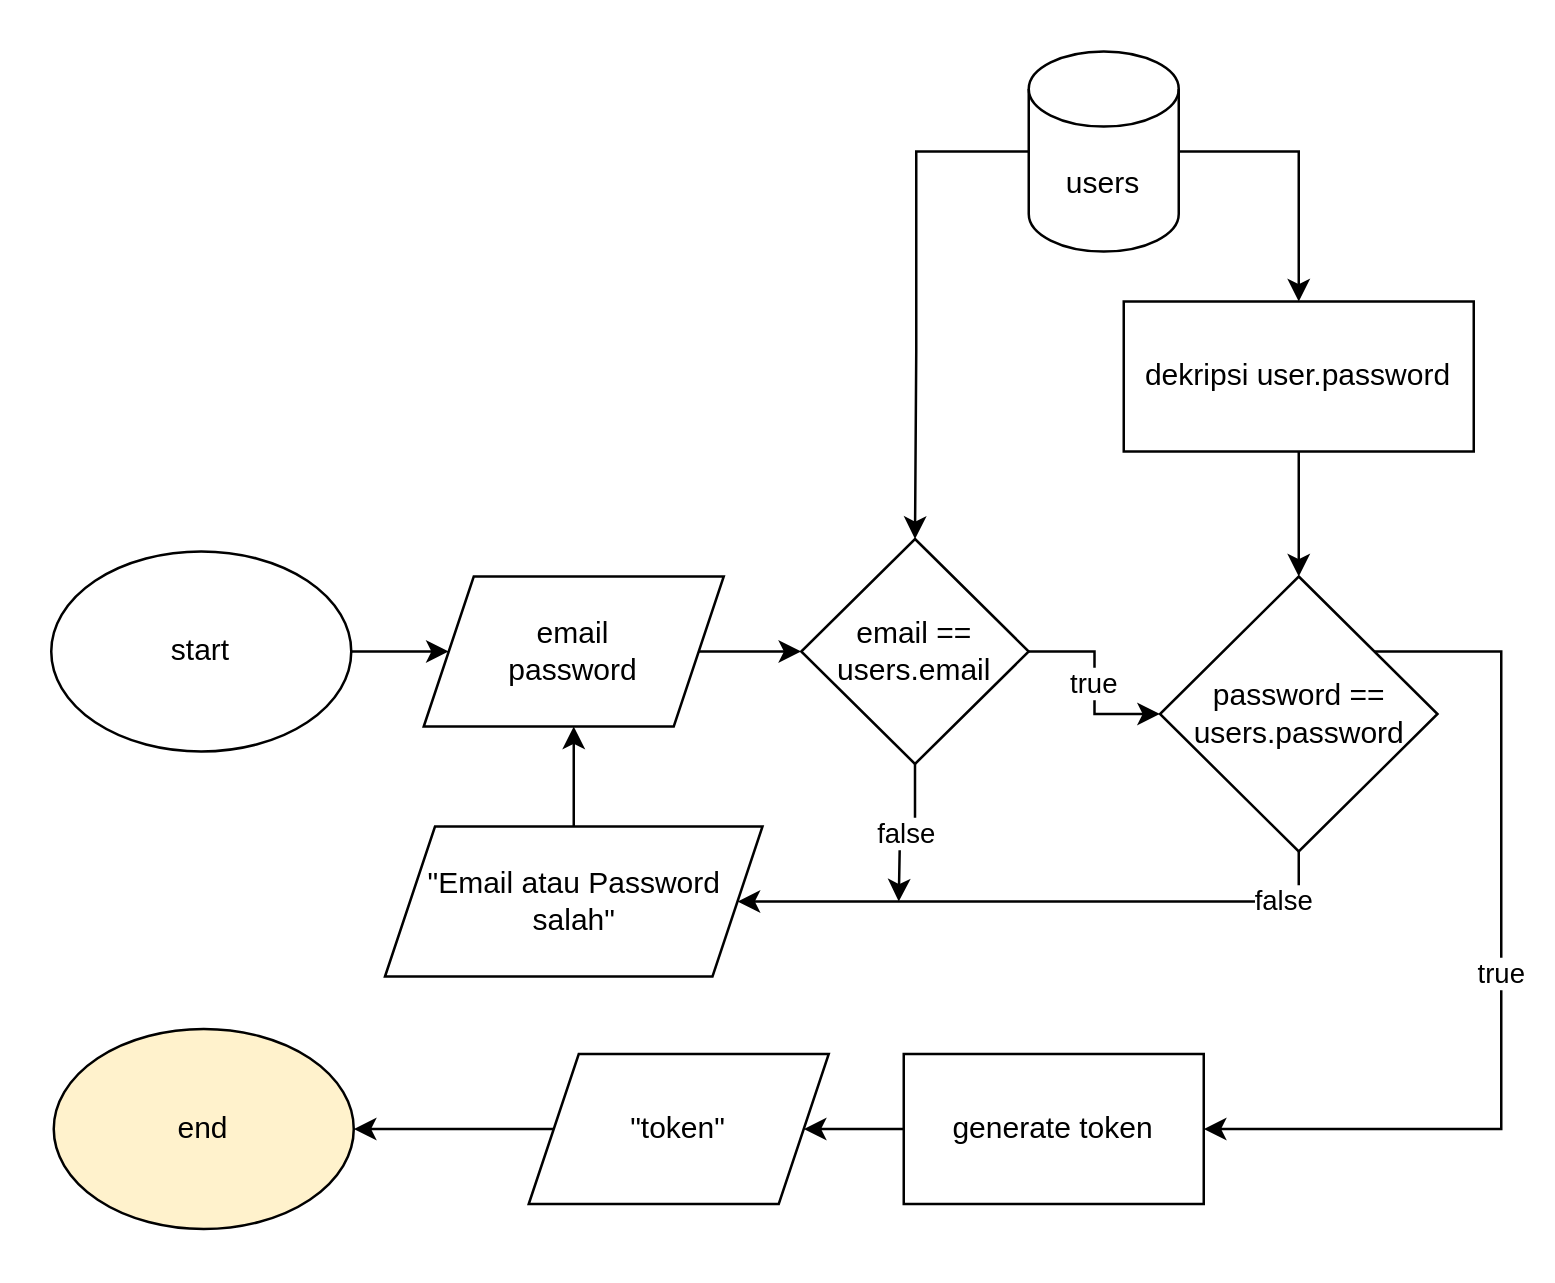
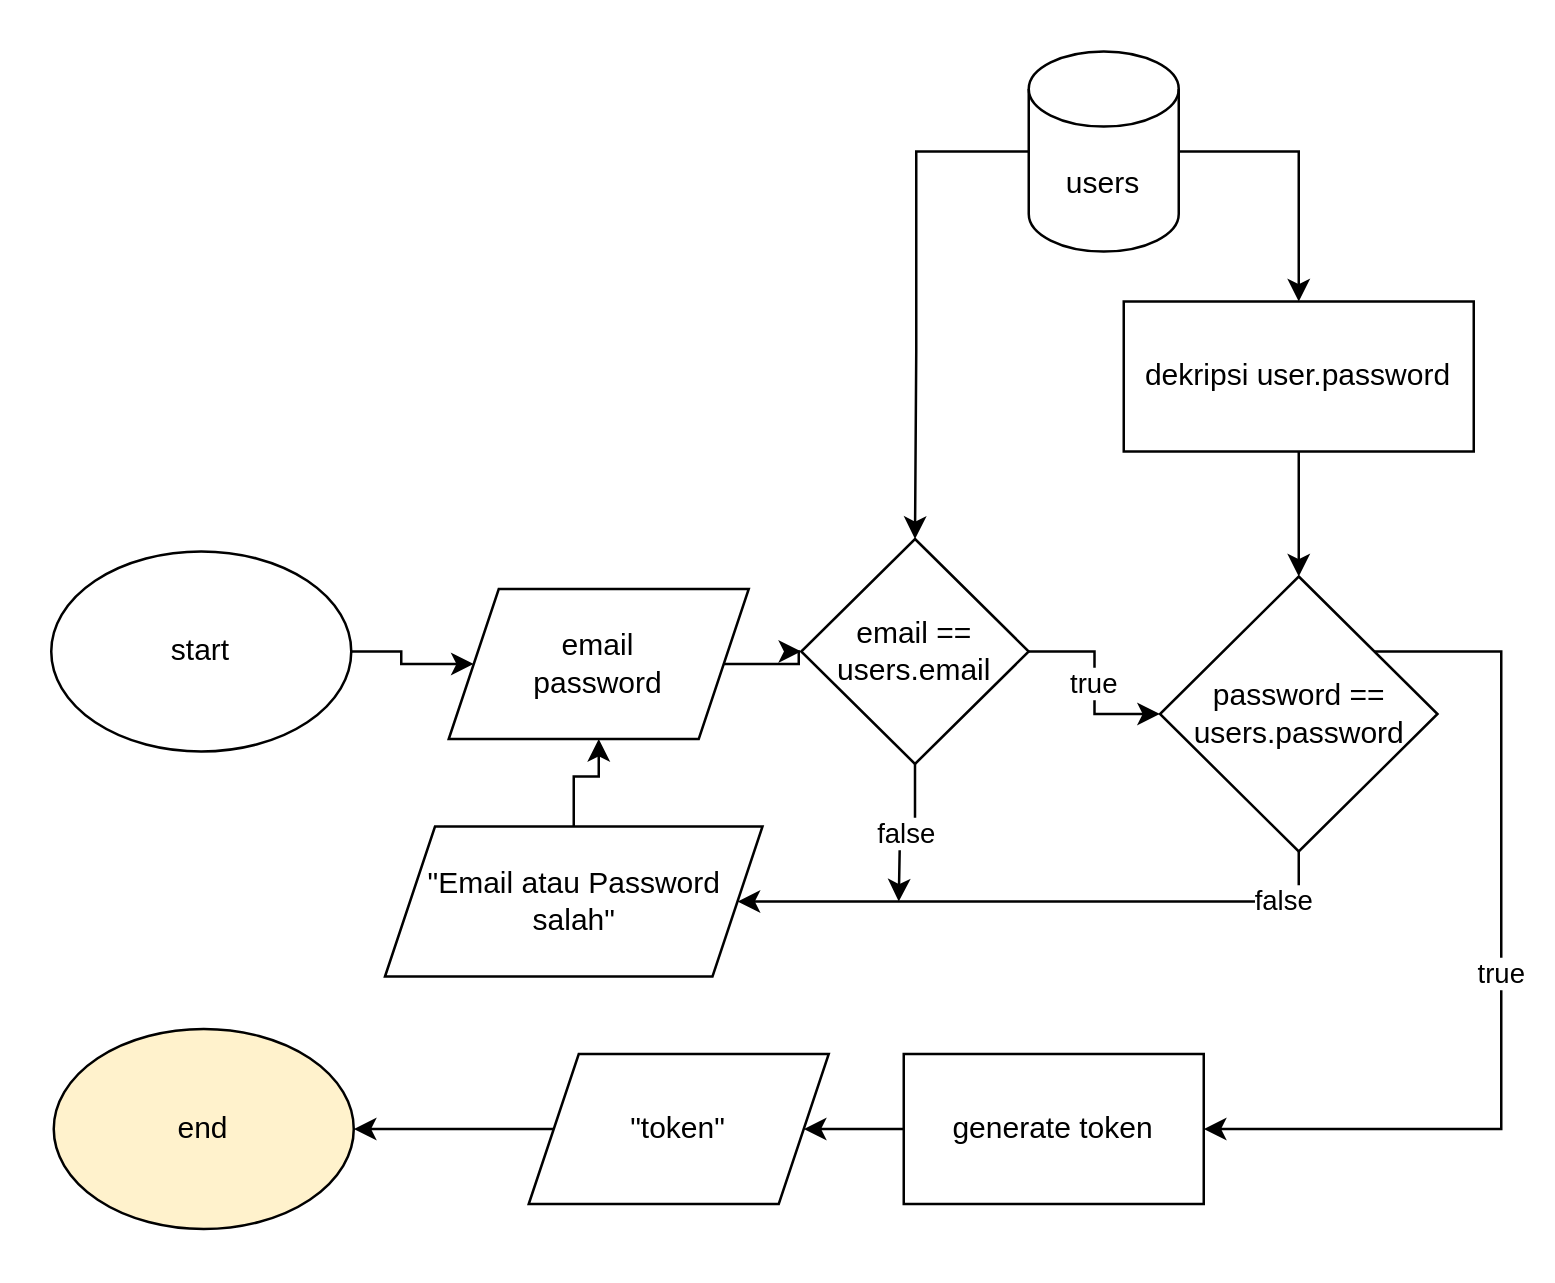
- <mxCell id="5" value="email&lt;br&gt;password" style="shape=parallelogram;perimeter=parallelogramPerimeter;whiteSpace=wrap;html=1;fixedSize=1;" parent="1" vertex="1"><mxGeometry x="169" y="230" width="120" height="60" as="geometry" /></mxCell>
+ <mxCell id="5" value="email&lt;br&gt;password" style="shape=parallelogram;perimeter=parallelogramPerimeter;whiteSpace=wrap;html=1;fixedSize=1;" parent="1" vertex="1"><mxGeometry x="179" y="235" width="120" height="60" as="geometry" /></mxCell>
